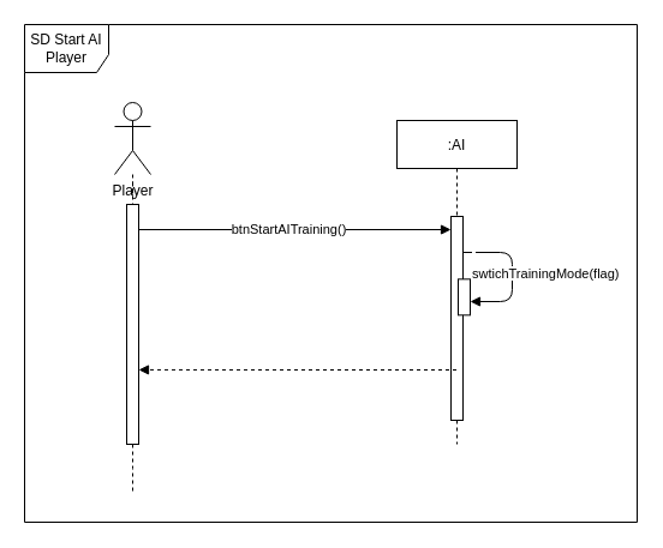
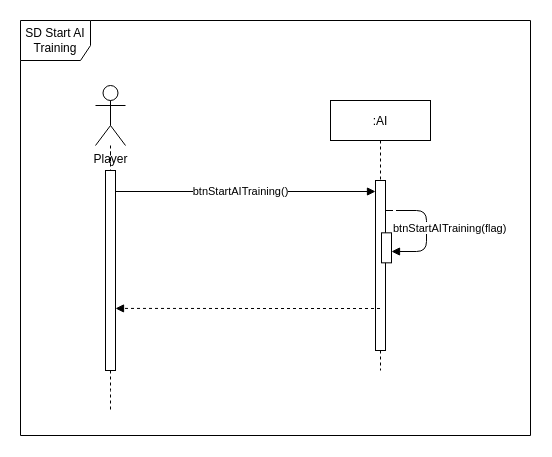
- <mxCell id="5" value="SD Start AI Player" style="shape=umlFrame;whiteSpace=wrap;html=1;width=70;height=40;" vertex="1" parent="1"><mxGeometry x="20" y="20" width="510" height="415" as="geometry" /></mxCell>
+ <mxCell id="5" value="SD Start AI Training" style="shape=umlFrame;whiteSpace=wrap;html=1;width=70;height=40;" vertex="1" parent="1"><mxGeometry x="20" y="20" width="510" height="415" as="geometry" /></mxCell>
- <mxCell id="13" value="&lt;span style=&quot;color: rgb(0, 0, 0); font-family: Helvetica; font-size: 11px; font-style: normal; font-variant-ligatures: normal; font-variant-caps: normal; font-weight: 400; letter-spacing: normal; orphans: 2; text-align: center; text-indent: 0px; text-transform: none; widows: 2; word-spacing: 0px; -webkit-text-stroke-width: 0px; background-color: rgb(255, 255, 255); text-decoration-thickness: initial; text-decoration-style: initial; text-decoration-color: initial; float: none; display: inline !important;&quot;&gt;&amp;nbsp; swtichTrainingMode(flag)&lt;/span&gt;" style="text;whiteSpace=wrap;html=1;" vertex="1" parent="1"><mxGeometry x="391" y="200" width="110" height="20" as="geometry" /></mxCell>
+ <mxCell id="13" value="&lt;span style=&quot;color: rgb(0, 0, 0); font-family: Helvetica; font-size: 11px; font-style: normal; font-variant-ligatures: normal; font-variant-caps: normal; font-weight: 400; letter-spacing: normal; orphans: 2; text-align: center; text-indent: 0px; text-transform: none; widows: 2; word-spacing: 0px; -webkit-text-stroke-width: 0px; background-color: rgb(255, 255, 255); text-decoration-thickness: initial; text-decoration-style: initial; text-decoration-color: initial; float: none; display: inline !important;&quot;&gt;&amp;nbsp; btnStartAITraining(flag)&lt;/span&gt;" style="text;whiteSpace=wrap;html=1;" vertex="1" parent="1"><mxGeometry x="391" y="200" width="110" height="20" as="geometry" /></mxCell>
